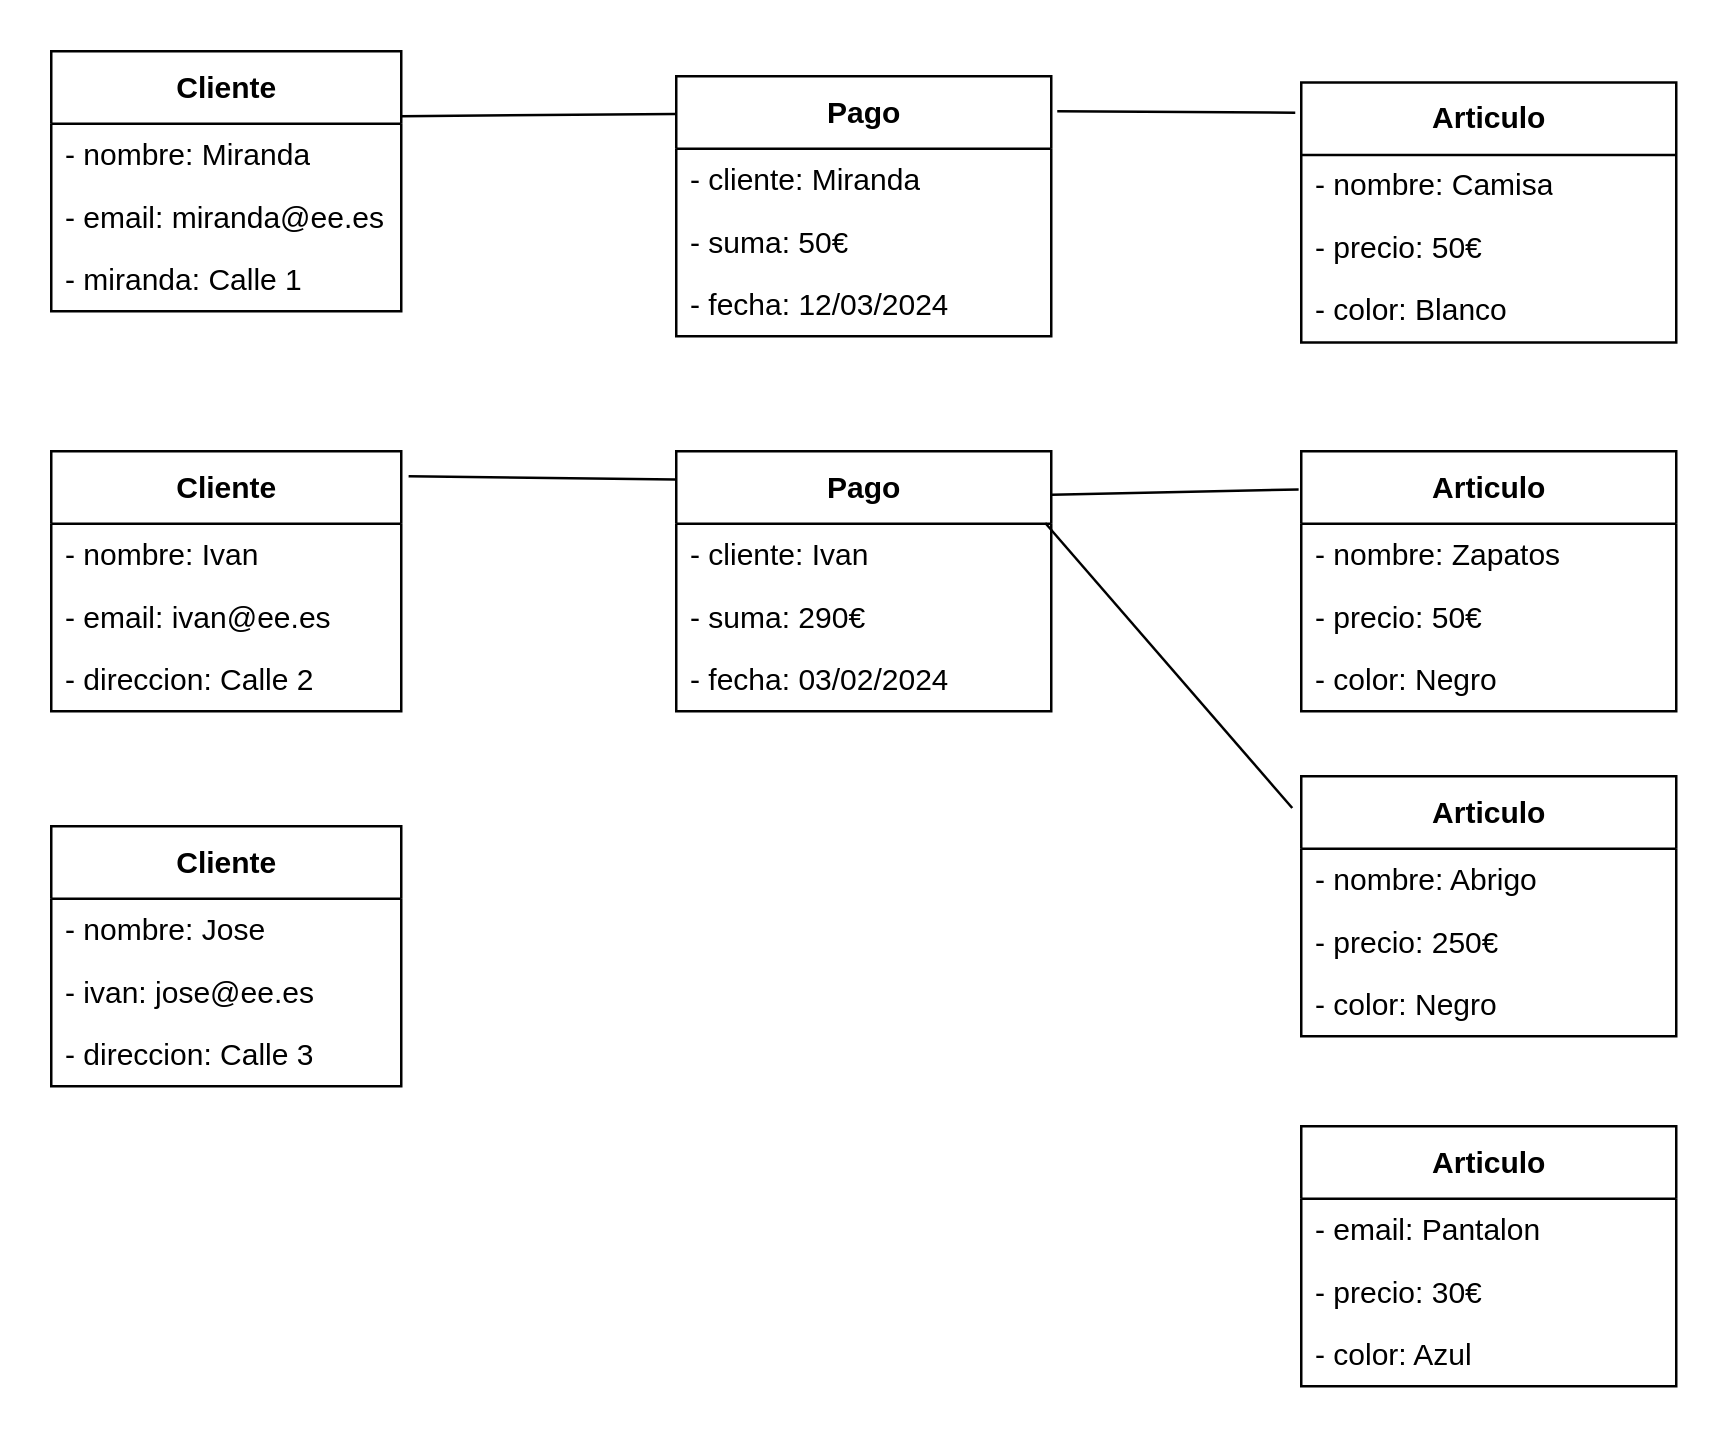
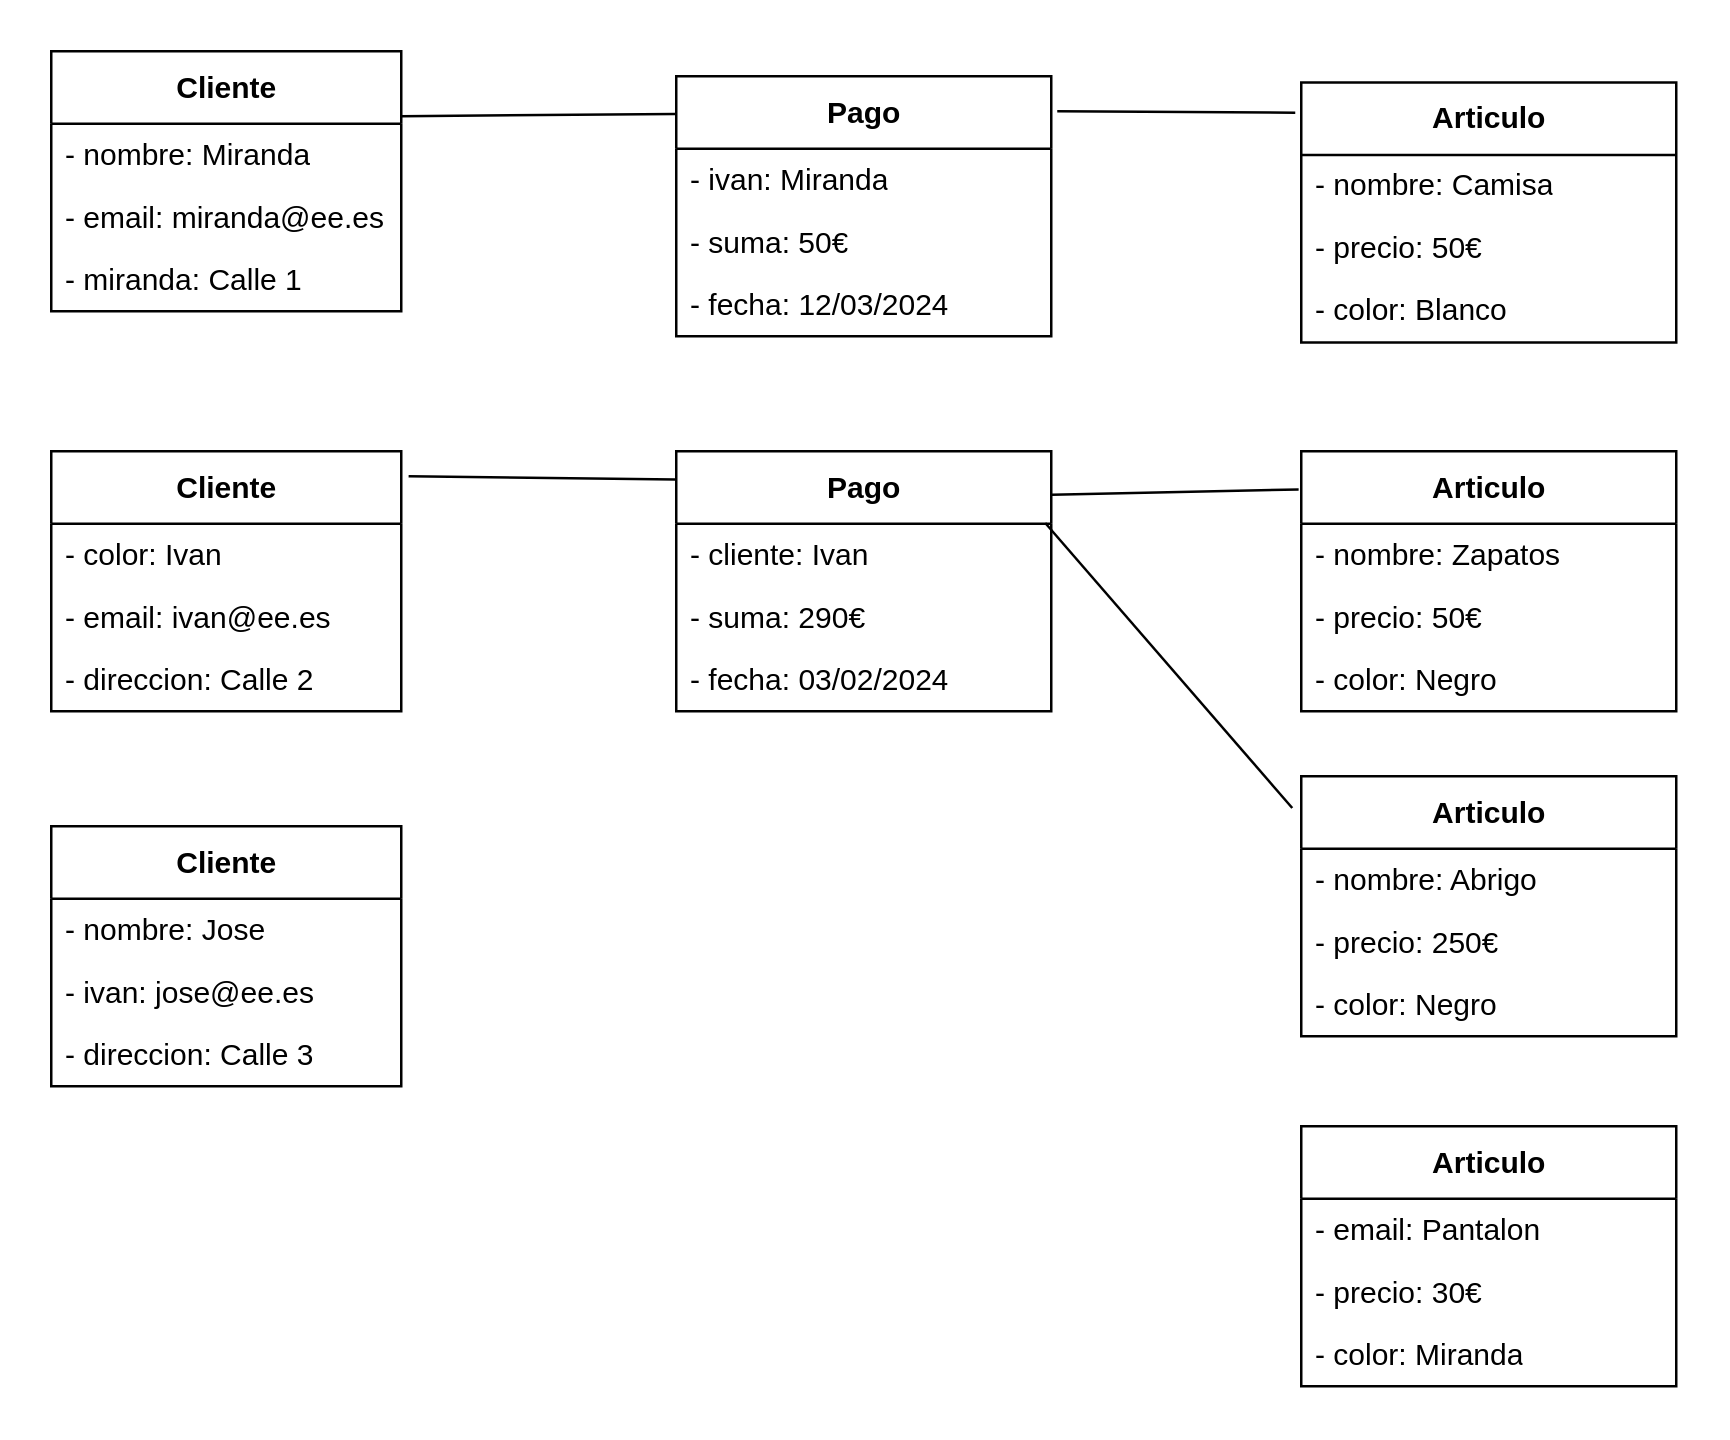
- <mxCell id="11" value="- cliente: Miranda" style="text;html=1;strokeColor=none;fillColor=none;align=left;verticalAlign=middle;spacingLeft=4;spacingRight=4;overflow=hidden;rotatable=0;points=[[0,0.5],[1,0.5]];portConstraint=eastwest;fontColor=#000000;" parent="10" vertex="1"><mxGeometry y="29" width="150" height="25" as="geometry" /></mxCell>
+ <mxCell id="11" value="- ivan: Miranda" style="text;html=1;strokeColor=none;fillColor=none;align=left;verticalAlign=middle;spacingLeft=4;spacingRight=4;overflow=hidden;rotatable=0;points=[[0,0.5],[1,0.5]];portConstraint=eastwest;fontColor=#000000;" parent="10" vertex="1"><mxGeometry y="29" width="150" height="25" as="geometry" /></mxCell>
- <mxCell id="17" value="- nombre: Ivan" style="text;html=1;strokeColor=none;fillColor=none;align=left;verticalAlign=middle;spacingLeft=4;spacingRight=4;overflow=hidden;rotatable=0;points=[[0,0.5],[1,0.5]];portConstraint=eastwest;fontColor=#000000;" vertex="1" parent="16"><mxGeometry y="29" width="140" height="25" as="geometry" /></mxCell>
+ <mxCell id="17" value="- color: Ivan" style="text;html=1;strokeColor=none;fillColor=none;align=left;verticalAlign=middle;spacingLeft=4;spacingRight=4;overflow=hidden;rotatable=0;points=[[0,0.5],[1,0.5]];portConstraint=eastwest;fontColor=#000000;" vertex="1" parent="16"><mxGeometry y="29" width="140" height="25" as="geometry" /></mxCell>
- <mxCell id="39" value="- color: Azul" style="text;html=1;strokeColor=none;fillColor=none;align=left;verticalAlign=middle;spacingLeft=4;spacingRight=4;overflow=hidden;rotatable=0;points=[[0,0.5],[1,0.5]];portConstraint=eastwest;fontColor=#000000;" vertex="1" parent="36"><mxGeometry y="79" width="150" height="25" as="geometry" /></mxCell>
+ <mxCell id="39" value="- color: Miranda" style="text;html=1;strokeColor=none;fillColor=none;align=left;verticalAlign=middle;spacingLeft=4;spacingRight=4;overflow=hidden;rotatable=0;points=[[0,0.5],[1,0.5]];portConstraint=eastwest;fontColor=#000000;" vertex="1" parent="36"><mxGeometry y="79" width="150" height="25" as="geometry" /></mxCell>
